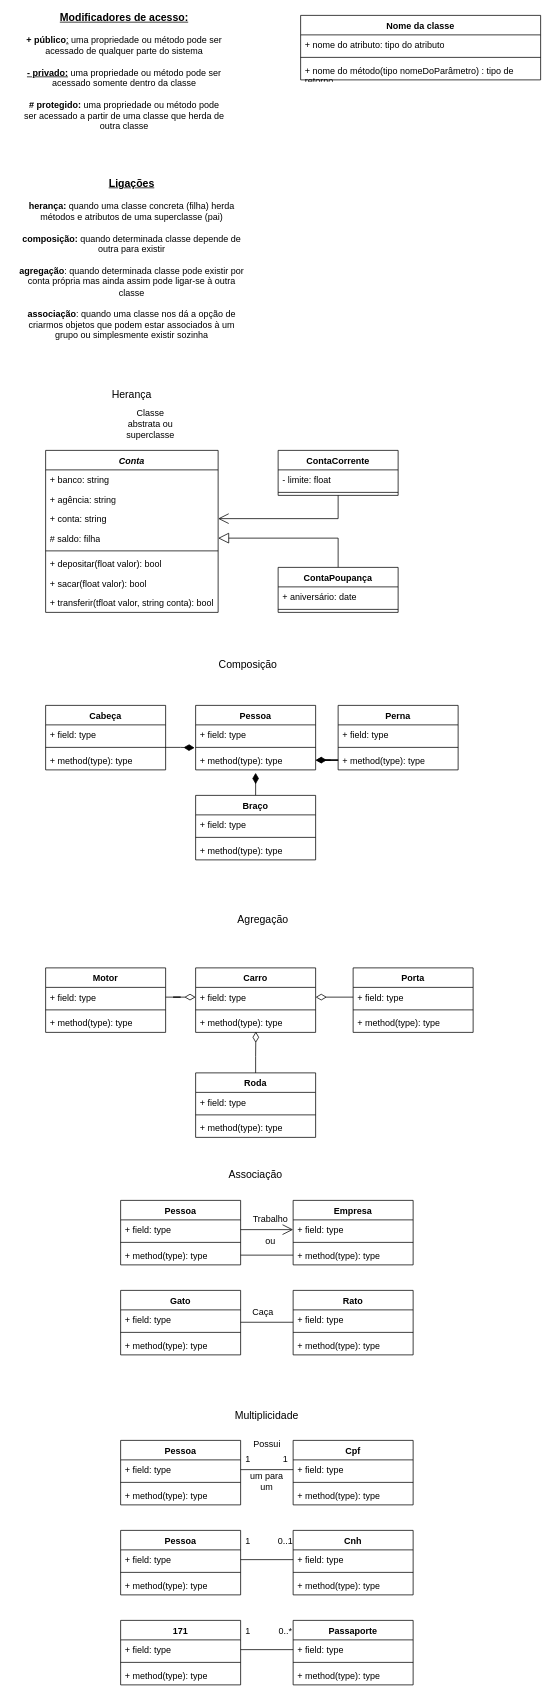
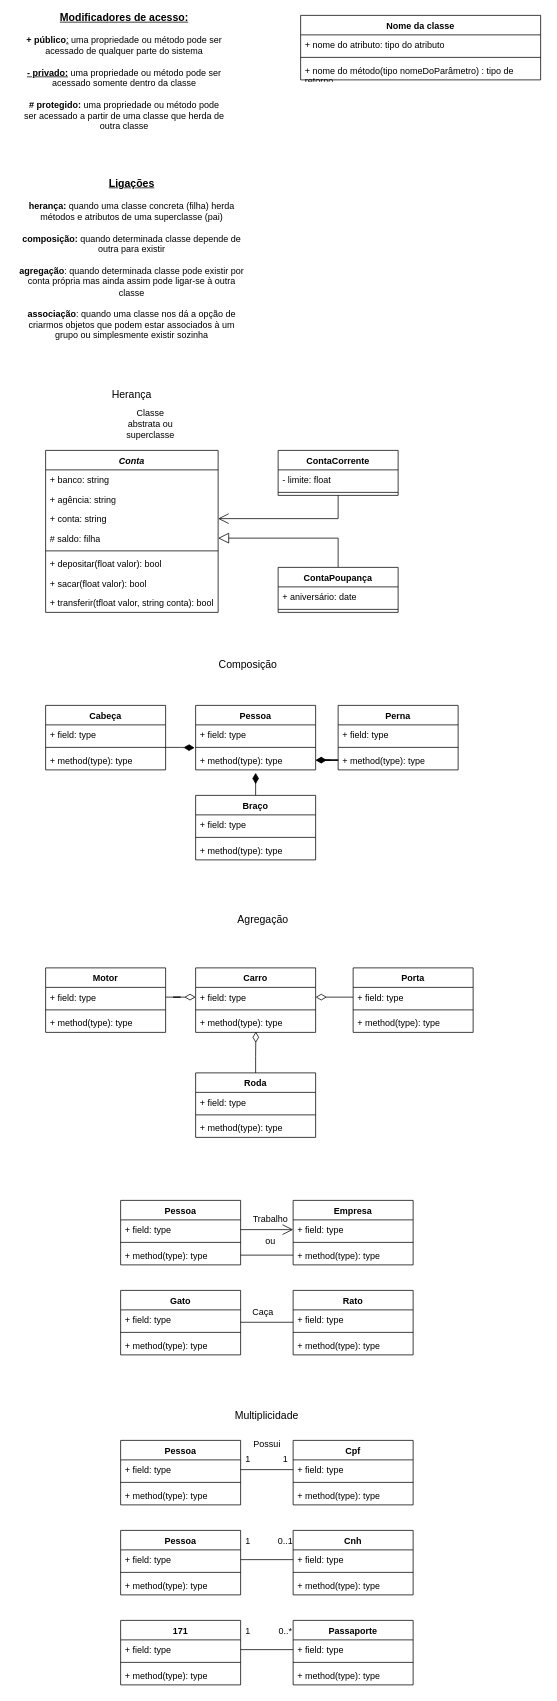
- <mxCell id="68" value="&lt;font style=&quot;font-size: 14px;&quot;&gt;Associação&lt;/font&gt;" style="text;strokeColor=none;align=center;fillColor=none;html=1;verticalAlign=middle;whiteSpace=wrap;rounded=0;" vertex="1" parent="1"><mxGeometry x="310" y="1550" width="60" height="30" as="geometry" /></mxCell>
- <mxCell id="126" value="um para um" style="text;strokeColor=none;align=center;fillColor=none;html=1;verticalAlign=middle;whiteSpace=wrap;rounded=0;" vertex="1" parent="1"><mxGeometry x="325" y="1960" width="60" height="30" as="geometry" /></mxCell>
